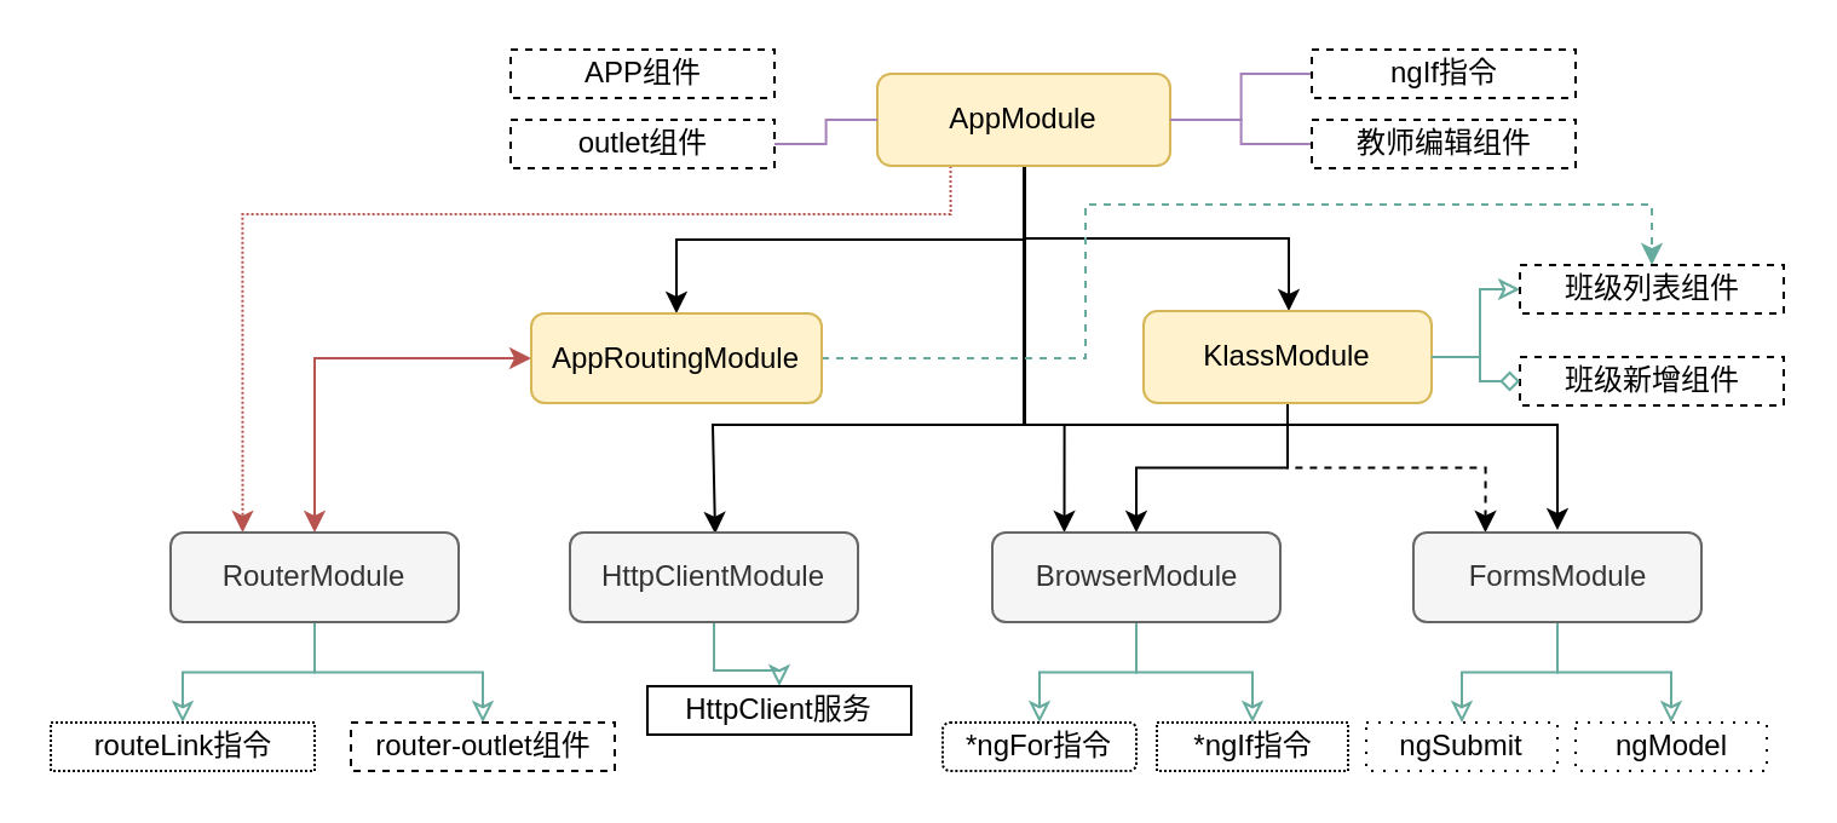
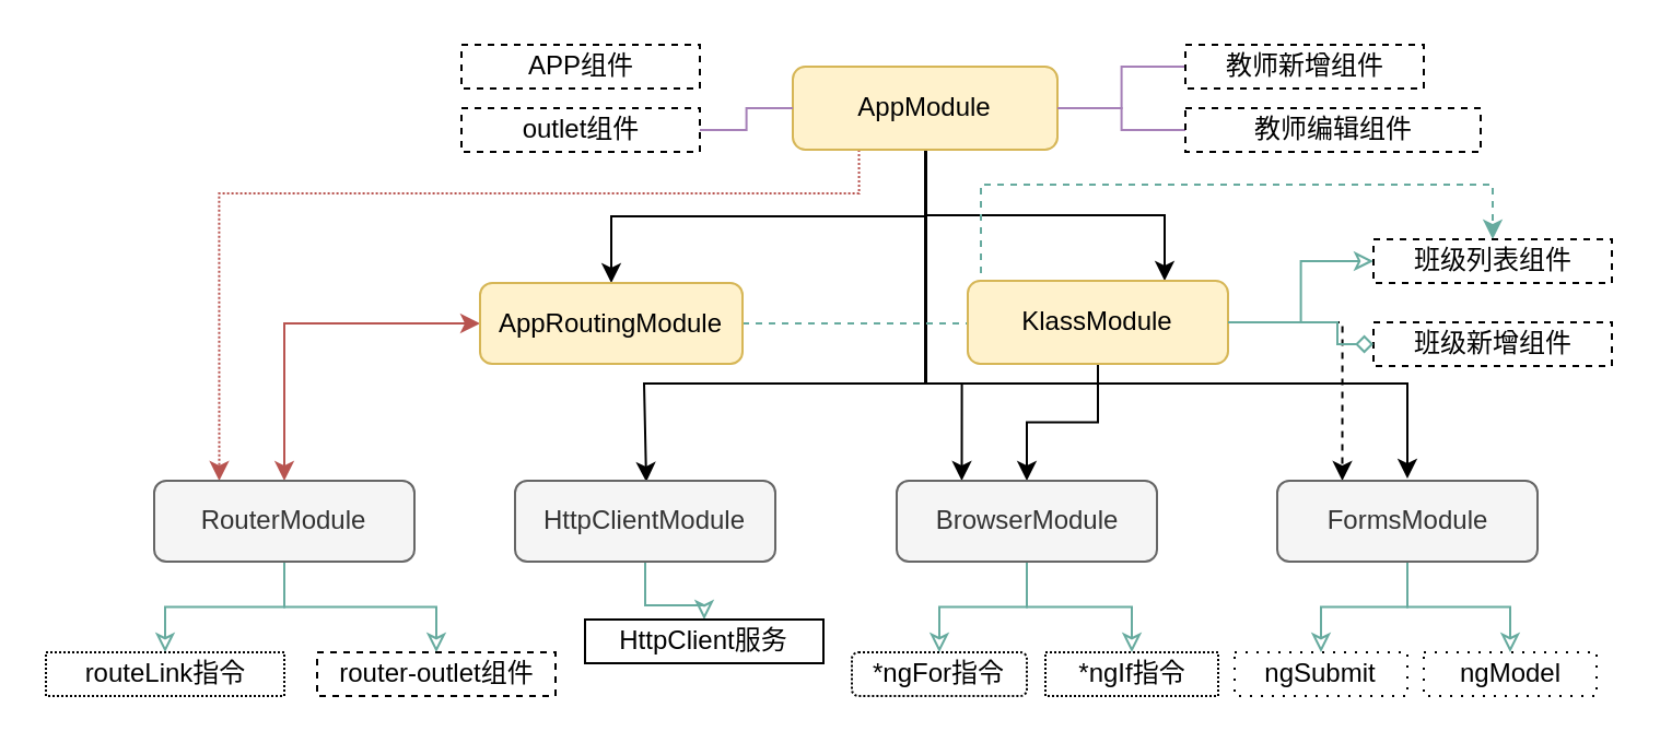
- <mxCell id="29" value="ngIf指令" style="rounded=0;whiteSpace=wrap;html=1;dashed=1;" parent="1" vertex="1"><mxGeometry x="541.5" y="20" width="109" height="20" as="geometry" /></mxCell>
+ <mxCell id="29" value="教师新增组件" style="rounded=0;whiteSpace=wrap;html=1;dashed=1;" parent="1" vertex="1"><mxGeometry x="541.5" y="20" width="109" height="20" as="geometry" /></mxCell>
- <mxCell id="34" value="教师编辑组件" style="rounded=0;whiteSpace=wrap;html=1;dashed=1;" parent="1" vertex="1"><mxGeometry x="541.5" y="49" width="109" height="20" as="geometry" /></mxCell>
+ <mxCell id="34" value="教师编辑组件" style="rounded=0;whiteSpace=wrap;html=1;dashed=1;" parent="1" vertex="1"><mxGeometry x="541.5" y="49" width="135" height="20" as="geometry" /></mxCell>
- <mxCell id="15" value="KlassModule" style="rounded=1;whiteSpace=wrap;html=1;fillColor=#fff2cc;strokeColor=#d6b656;" parent="1" vertex="1"><mxGeometry x="472" y="128" width="119" height="38" as="geometry" /></mxCell>
+ <mxCell id="15" value="KlassModule" style="rounded=1;whiteSpace=wrap;html=1;fillColor=#fff2cc;strokeColor=#d6b656;" parent="1" vertex="1"><mxGeometry x="442" y="128" width="119" height="38" as="geometry" /></mxCell>
